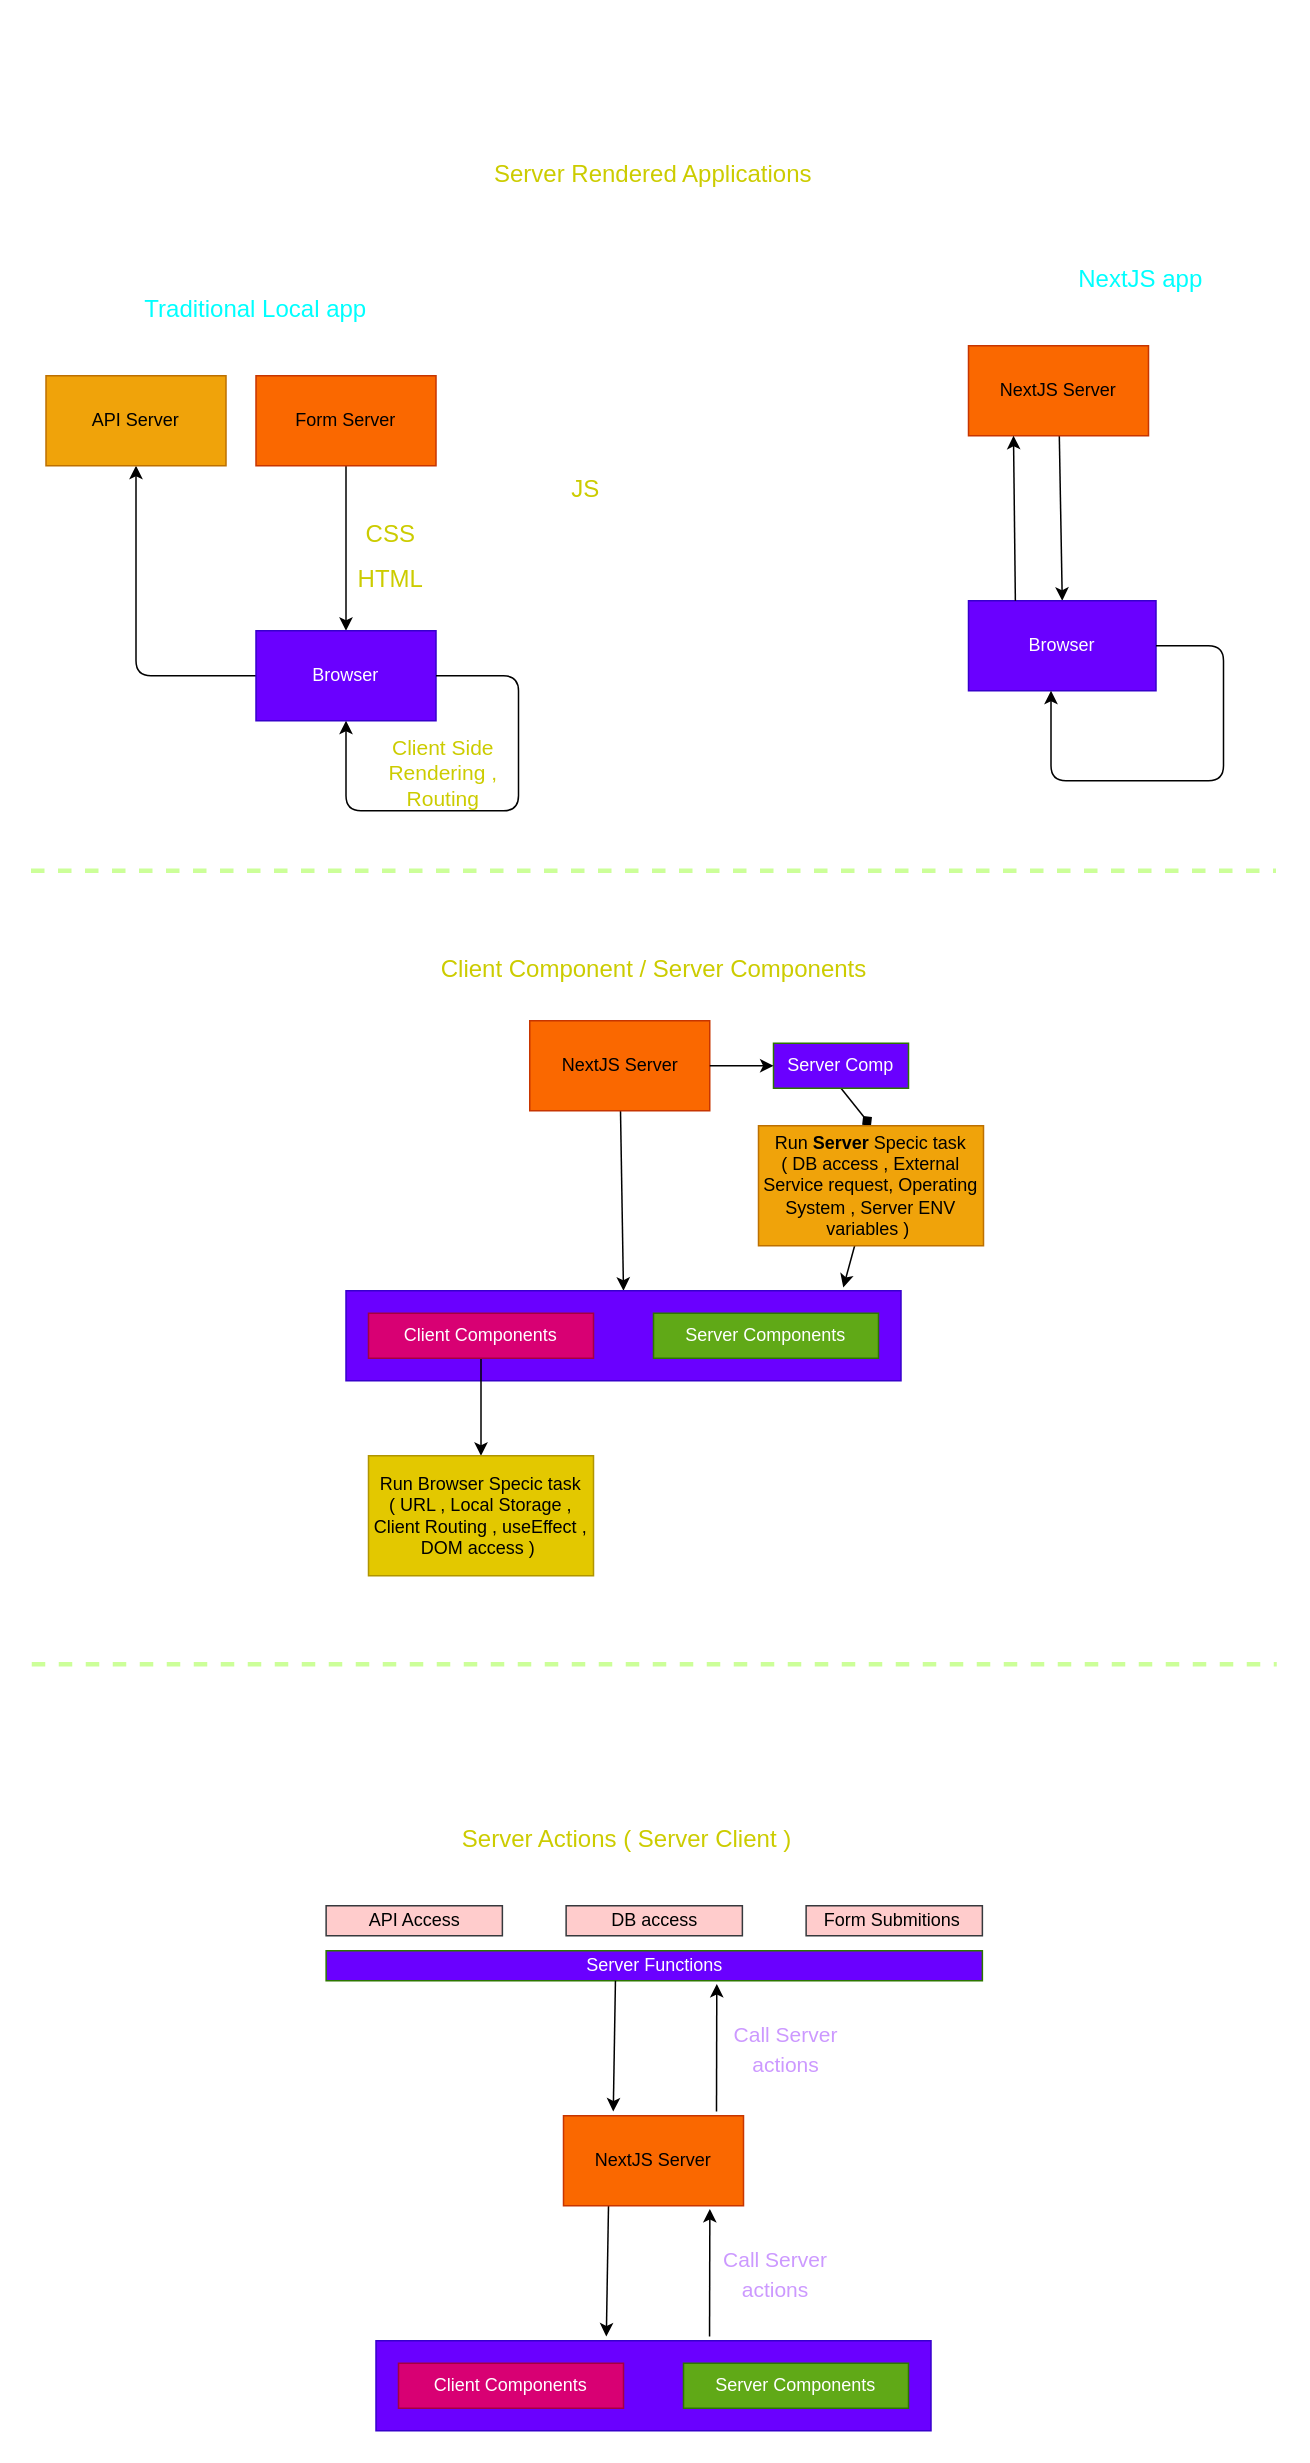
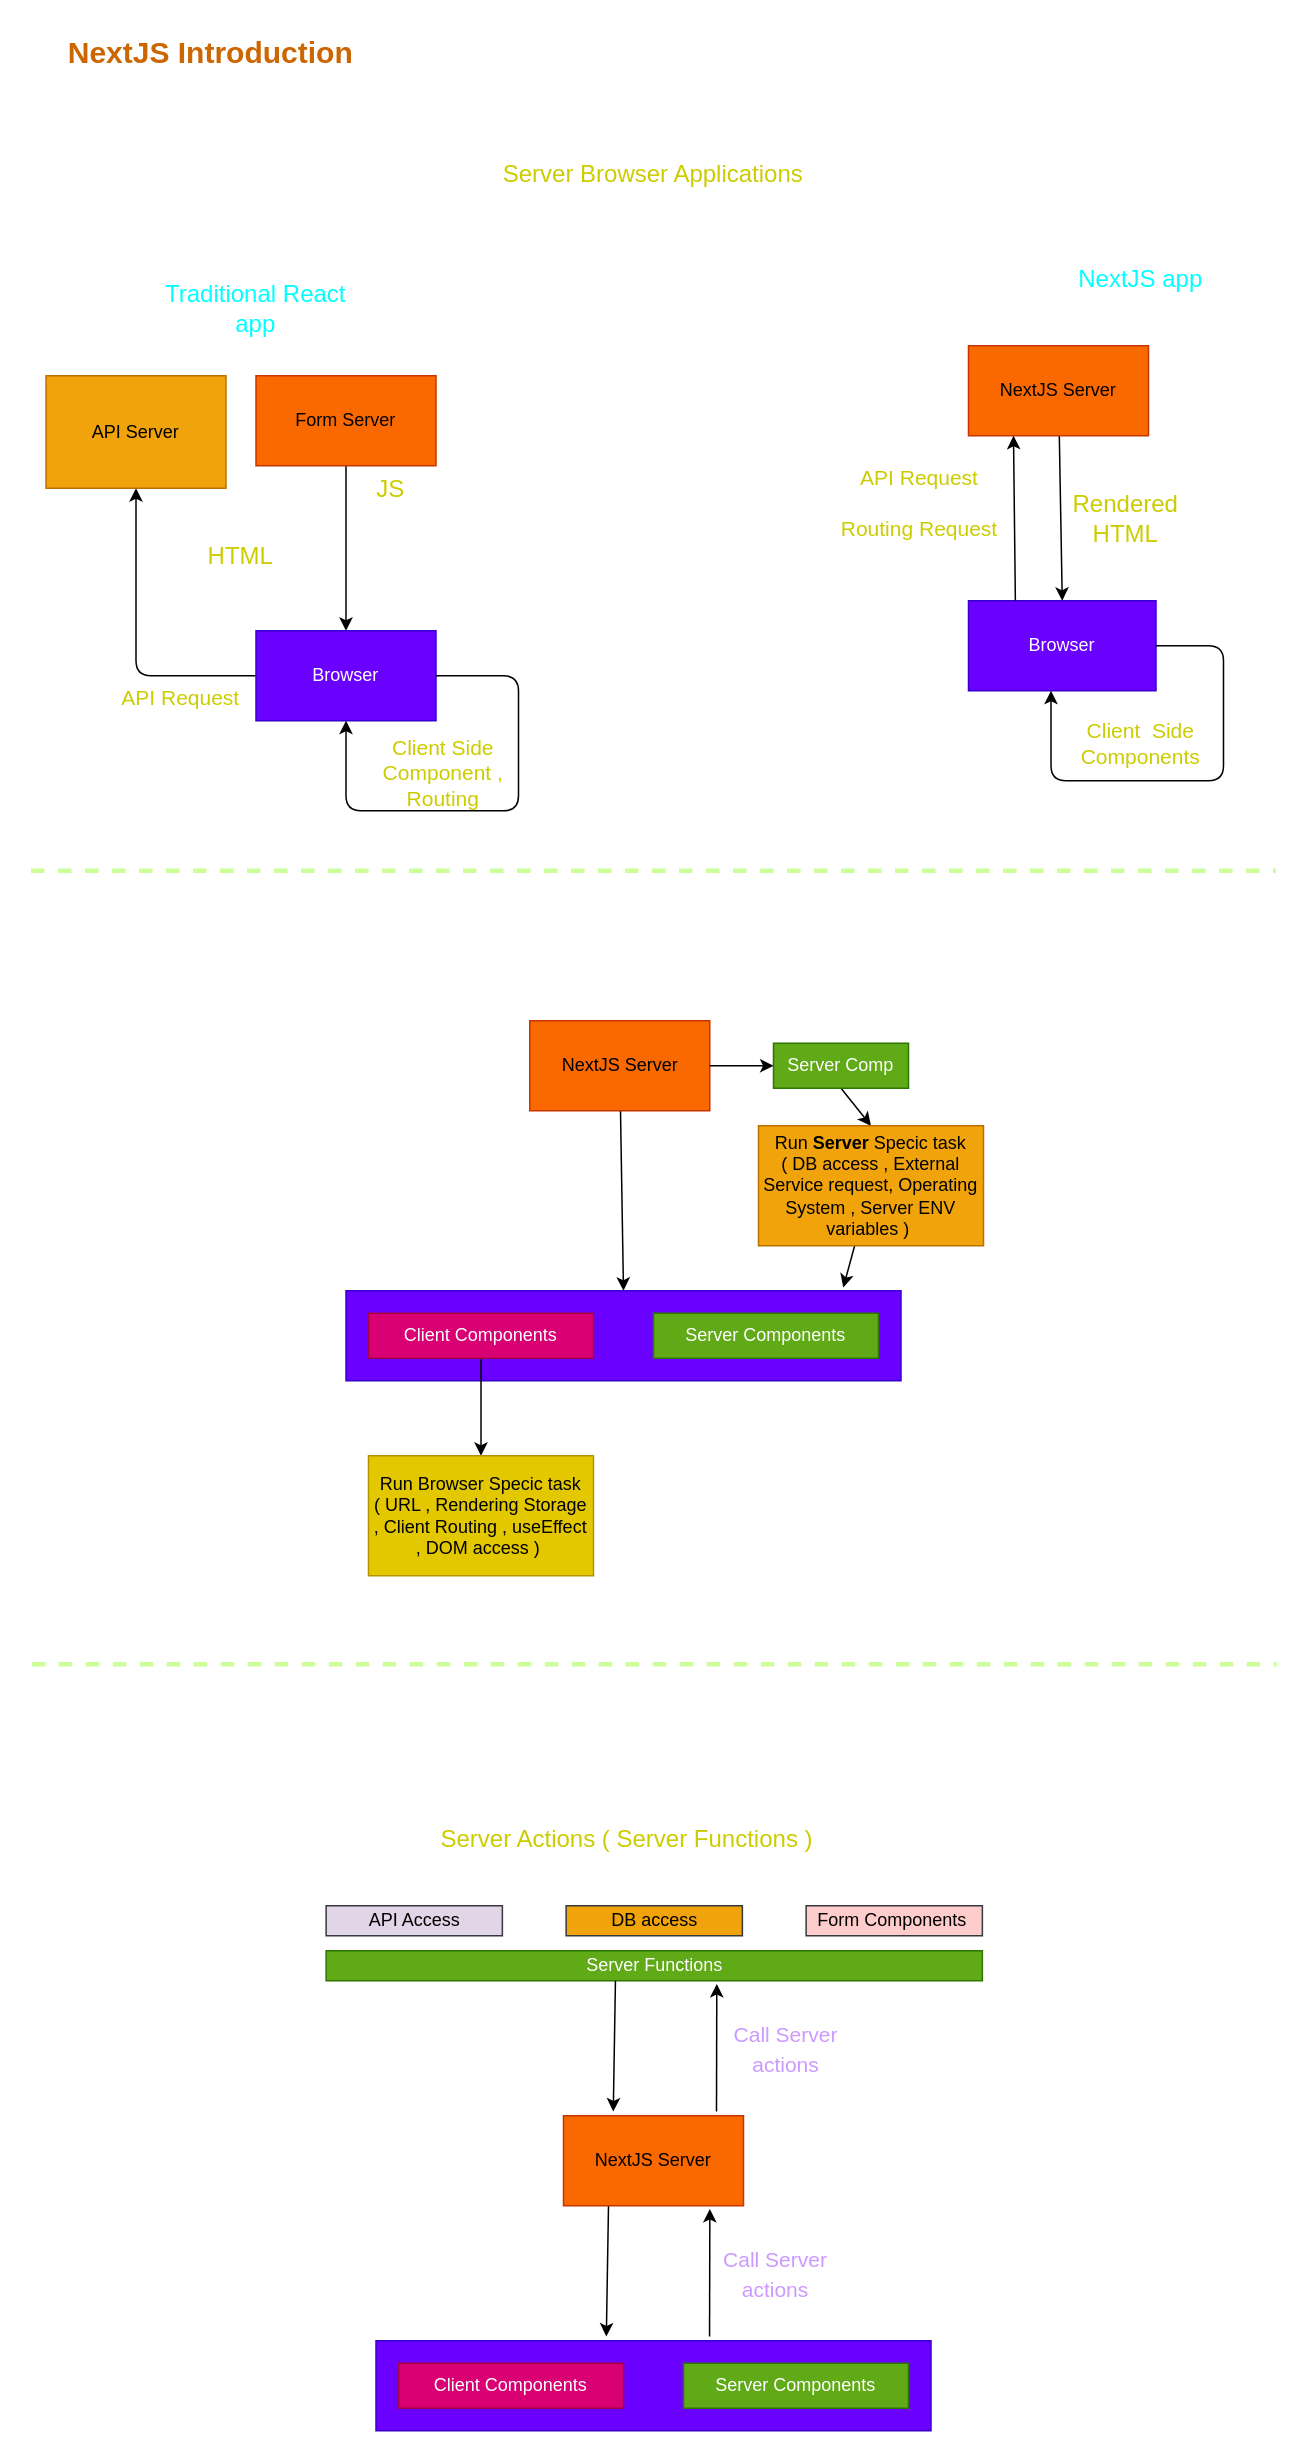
+ <mxCell id="4" value="&lt;font style=&quot;font-size: 20px;&quot;&gt;NextJS Introduction&lt;/font&gt;" style="text;html=1;strokeColor=none;fillColor=none;align=center;verticalAlign=middle;whiteSpace=wrap;rounded=0;fontStyle=1;fontSize=18;fontColor=#CC6600;" parent="1" vertex="1"><mxGeometry x="30" y="20" width="220" height="30" as="geometry" /></mxCell>
- <mxCell id="8" value="Server Rendered Applications" style="text;html=1;strokeColor=none;fillColor=none;align=center;verticalAlign=middle;whiteSpace=wrap;rounded=0;fontStyle=0;fontSize=16;fontColor=#CCCC00;" parent="1" vertex="1"><mxGeometry x="315" y="100" width="240" height="30" as="geometry" /></mxCell>
+ <mxCell id="8" value="Server Browser Applications" style="text;html=1;strokeColor=none;fillColor=none;align=center;verticalAlign=middle;whiteSpace=wrap;rounded=0;fontStyle=0;fontSize=16;fontColor=#CCCC00;" parent="1" vertex="1"><mxGeometry x="315" y="100" width="240" height="30" as="geometry" /></mxCell>
- <mxCell id="5" value="Traditional Local app" style="text;html=1;strokeColor=none;fillColor=none;align=center;verticalAlign=middle;whiteSpace=wrap;rounded=0;fontStyle=0;fontSize=16;fontColor=#00FFFF;" parent="1" vertex="1"><mxGeometry x="95" y="190" width="150" height="30" as="geometry" /></mxCell>
+ <mxCell id="5" value="Traditional React app" style="text;html=1;strokeColor=none;fillColor=none;align=center;verticalAlign=middle;whiteSpace=wrap;rounded=0;fontStyle=0;fontSize=16;fontColor=#00FFFF;" parent="1" vertex="1"><mxGeometry x="95" y="190" width="150" height="30" as="geometry" /></mxCell>
- <mxCell id="14" value="API Server" style="rounded=0;whiteSpace=wrap;html=1;fillColor=#f0a30a;fontColor=#000000;strokeColor=#BD7000;" parent="1" vertex="1"><mxGeometry x="30" y="250" width="120" height="60" as="geometry" /></mxCell>
+ <mxCell id="14" value="API Server" style="rounded=0;whiteSpace=wrap;html=1;fillColor=#f0a30a;fontColor=#000000;strokeColor=#BD7000;" parent="1" vertex="1"><mxGeometry x="30" y="250" width="120" height="75" as="geometry" /></mxCell>
- <mxCell id="9" value="JS" style="text;html=1;strokeColor=none;fillColor=none;align=center;verticalAlign=middle;whiteSpace=wrap;rounded=0;fontSize=16;fontColor=#CCCC00;" parent="1" vertex="1"><mxGeometry x="360" y="310" width="60" height="30" as="geometry" /></mxCell>
+ <mxCell id="9" value="JS" style="text;html=1;strokeColor=none;fillColor=none;align=center;verticalAlign=middle;whiteSpace=wrap;rounded=0;fontSize=16;fontColor=#CCCC00;" parent="1" vertex="1"><mxGeometry x="230" y="310" width="60" height="30" as="geometry" /></mxCell>
+ <mxCell id="21" value="API Request&lt;br&gt;&lt;br&gt;Routing Request" style="text;html=1;strokeColor=none;fillColor=none;align=center;verticalAlign=middle;whiteSpace=wrap;rounded=0;fontSize=14;fontColor=#CCCC00;" parent="1" vertex="1"><mxGeometry x="555" y="320" width="115" height="30" as="geometry" /></mxCell>
+ <mxCell id="20" value="Rendered HTML" style="text;html=1;strokeColor=none;fillColor=none;align=center;verticalAlign=middle;whiteSpace=wrap;rounded=0;fontSize=16;fontColor=#CCCC00;" parent="1" vertex="1"><mxGeometry x="720" y="330" width="60" height="30" as="geometry" /></mxCell>
- <mxCell id="10" value="CSS" style="text;html=1;strokeColor=none;fillColor=none;align=center;verticalAlign=middle;whiteSpace=wrap;rounded=0;fontSize=16;fontColor=#CCCC00;" parent="1" vertex="1"><mxGeometry x="230" y="340" width="60" height="30" as="geometry" /></mxCell>
- <mxCell id="11" value="HTML" style="text;html=1;strokeColor=none;fillColor=none;align=center;verticalAlign=middle;whiteSpace=wrap;rounded=0;fontSize=16;fontColor=#CCCC00;" parent="1" vertex="1"><mxGeometry x="230" y="370" width="60" height="30" as="geometry" /></mxCell>
+ <mxCell id="11" value="HTML" style="text;html=1;strokeColor=none;fillColor=none;align=center;verticalAlign=middle;whiteSpace=wrap;rounded=0;fontSize=16;fontColor=#CCCC00;" parent="1" vertex="1"><mxGeometry x="130" y="355" width="60" height="30" as="geometry" /></mxCell>
+ <mxCell id="15" value="API Request" style="text;html=1;strokeColor=none;fillColor=none;align=center;verticalAlign=middle;whiteSpace=wrap;rounded=0;fontSize=14;fontColor=#CCCC00;" parent="1" vertex="1"><mxGeometry x="70" y="450" width="100" height="30" as="geometry" /></mxCell>
+ <mxCell id="24" value="Client&amp;nbsp; Side Components" style="text;html=1;strokeColor=none;fillColor=none;align=center;verticalAlign=middle;whiteSpace=wrap;rounded=0;fontSize=14;fontColor=#CCCC00;" parent="1" vertex="1"><mxGeometry x="710" y="480" width="100" height="30" as="geometry" /></mxCell>
- <mxCell id="13" value="Client Side Rendering , Routing" style="text;html=1;strokeColor=none;fillColor=none;align=center;verticalAlign=middle;whiteSpace=wrap;rounded=0;fontSize=14;fontColor=#CCCC00;" parent="1" vertex="1"><mxGeometry x="245" y="500" width="100" height="30" as="geometry" /></mxCell>
+ <mxCell id="13" value="Client Side Component , Routing" style="text;html=1;strokeColor=none;fillColor=none;align=center;verticalAlign=middle;whiteSpace=wrap;rounded=0;fontSize=14;fontColor=#CCCC00;" parent="1" vertex="1"><mxGeometry x="245" y="500" width="100" height="30" as="geometry" /></mxCell>
- <mxCell id="27" value="Client Component / Server Components" style="text;html=1;strokeColor=none;fillColor=none;align=center;verticalAlign=middle;whiteSpace=wrap;rounded=0;fontStyle=0;fontSize=16;fontColor=#CCCC00;" parent="1" vertex="1"><mxGeometry x="283" y="630" width="305" height="30" as="geometry" /></mxCell>
- <mxCell id="36" value="Server Comp" style="rounded=0;whiteSpace=wrap;html=1;fillColor=#6a00ff;strokeColor=#2D7600;fontColor=#ffffff;" parent="1" vertex="1"><mxGeometry x="515" y="695" width="90" height="30" as="geometry" /></mxCell>
+ <mxCell id="36" value="Server Comp" style="rounded=0;whiteSpace=wrap;html=1;fillColor=#60a917;strokeColor=#2D7600;fontColor=#ffffff;" parent="1" vertex="1"><mxGeometry x="515" y="695" width="90" height="30" as="geometry" /></mxCell>
- <mxCell id="31" style="edgeStyle=none;html=1;entryX=0.5;entryY=0;entryDx=0;entryDy=0;fontSize=14;fontColor=#00FFFF;exitX=0.5;exitY=1;exitDx=0;exitDy=0;endArrow=diamond;" parent="1" source="36" target="35" edge="1"><mxGeometry relative="1" as="geometry" /></mxCell>
+ <mxCell id="31" style="edgeStyle=none;html=1;entryX=0.5;entryY=0;entryDx=0;entryDy=0;fontSize=14;fontColor=#00FFFF;exitX=0.5;exitY=1;exitDx=0;exitDy=0;" parent="1" source="36" target="35" edge="1"><mxGeometry relative="1" as="geometry" /></mxCell>
- <mxCell id="33" value="Run Browser Specic task&lt;br&gt;( URL , Local Storage , Client Routing , useEffect , DOM access )&amp;nbsp;" style="rounded=0;whiteSpace=wrap;html=1;fillColor=#e3c800;strokeColor=#B09500;fontColor=#000000;" parent="1" vertex="1"><mxGeometry x="245" y="970" width="150" height="80" as="geometry" /></mxCell>
+ <mxCell id="33" value="Run Browser Specic task&lt;br&gt;( URL , Rendering Storage , Client Routing , useEffect , DOM access )&amp;nbsp;" style="rounded=0;whiteSpace=wrap;html=1;fillColor=#e3c800;strokeColor=#B09500;fontColor=#000000;" parent="1" vertex="1"><mxGeometry x="245" y="970" width="150" height="80" as="geometry" /></mxCell>
- <mxCell id="40" value="Server Actions ( Server Client )" style="text;html=1;strokeColor=none;fillColor=none;align=center;verticalAlign=middle;whiteSpace=wrap;rounded=0;fontStyle=0;fontSize=16;fontColor=#CCCC00;" parent="1" vertex="1"><mxGeometry x="265" y="1210" width="305" height="30" as="geometry" /></mxCell>
+ <mxCell id="40" value="Server Actions ( Server Functions )" style="text;html=1;strokeColor=none;fillColor=none;align=center;verticalAlign=middle;whiteSpace=wrap;rounded=0;fontStyle=0;fontSize=16;fontColor=#CCCC00;" parent="1" vertex="1"><mxGeometry x="265" y="1210" width="305" height="30" as="geometry" /></mxCell>
- <mxCell id="45" value="API Access" style="rounded=0;whiteSpace=wrap;html=1;fillColor=#ffcccc;strokeColor=#36393d;fontColor=#000000;" parent="1" vertex="1"><mxGeometry x="216.75" y="1270" width="117.5" height="20" as="geometry" /></mxCell>
+ <mxCell id="45" value="API Access" style="rounded=0;whiteSpace=wrap;html=1;fillColor=#e1d5e7;strokeColor=#36393d;fontColor=#000000;" parent="1" vertex="1"><mxGeometry x="216.75" y="1270" width="117.5" height="20" as="geometry" /></mxCell>
- <mxCell id="46" value="DB access" style="rounded=0;whiteSpace=wrap;html=1;fillColor=#ffcccc;strokeColor=#36393d;fontColor=#000000;" parent="1" vertex="1"><mxGeometry x="376.75" y="1270" width="117.5" height="20" as="geometry" /></mxCell>
+ <mxCell id="46" value="DB access" style="rounded=0;whiteSpace=wrap;html=1;fillColor=#f0a30a;strokeColor=#36393d;fontColor=#000000;" parent="1" vertex="1"><mxGeometry x="376.75" y="1270" width="117.5" height="20" as="geometry" /></mxCell>
- <mxCell id="47" value="Form Submitions&amp;nbsp;" style="rounded=0;whiteSpace=wrap;html=1;fillColor=#ffcccc;strokeColor=#36393d;fontColor=#000000;" parent="1" vertex="1"><mxGeometry x="536.75" y="1270" width="117.5" height="20" as="geometry" /></mxCell>
+ <mxCell id="47" value="Form Components&amp;nbsp;" style="rounded=0;whiteSpace=wrap;html=1;fillColor=#ffcccc;strokeColor=#36393d;fontColor=#000000;" parent="1" vertex="1"><mxGeometry x="536.75" y="1270" width="117.5" height="20" as="geometry" /></mxCell>
- <mxCell id="44" value="Server Functions" style="rounded=0;whiteSpace=wrap;html=1;fillColor=#6a00ff;strokeColor=#2D7600;fontColor=#ffffff;" parent="1" vertex="1"><mxGeometry x="216.75" y="1300" width="437.5" height="20" as="geometry" /></mxCell>
+ <mxCell id="44" value="Server Functions" style="rounded=0;whiteSpace=wrap;html=1;fillColor=#60a917;strokeColor=#2D7600;fontColor=#ffffff;" parent="1" vertex="1"><mxGeometry x="216.75" y="1300" width="437.5" height="20" as="geometry" /></mxCell>
